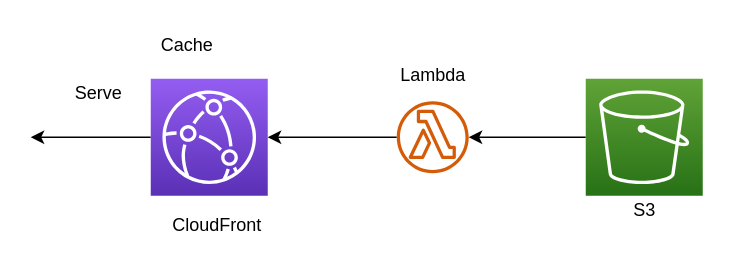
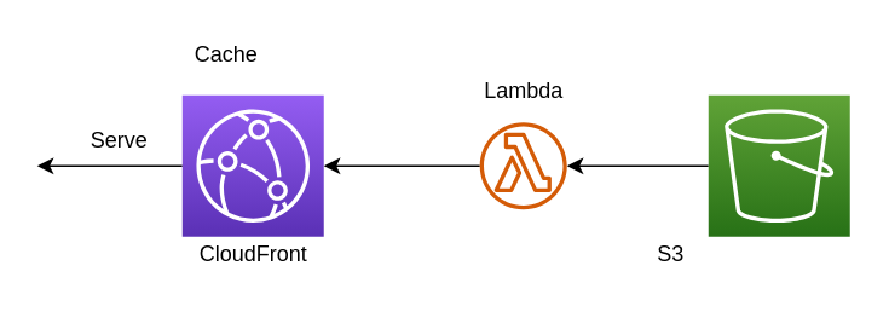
- <mxCell id="12" value="Serve" style="text;html=1;align=center;verticalAlign=middle;resizable=0;points=[];autosize=1;strokeColor=none;fillColor=none;" vertex="1" parent="1"><mxGeometry x="40" y="52" width="50" height="20" as="geometry" /></mxCell>
+ <mxCell id="12" value="Serve" style="text;html=1;align=center;verticalAlign=middle;resizable=0;points=[];autosize=1;strokeColor=none;fillColor=none;" vertex="1" parent="1"><mxGeometry x="40" y="67" width="50" height="20" as="geometry" /></mxCell>
- <mxCell id="8" value="S3" style="text;html=1;align=center;verticalAlign=middle;resizable=0;points=[];autosize=1;strokeColor=none;fillColor=none;" vertex="1" parent="1"><mxGeometry x="414" y="130" width="30" height="20" as="geometry" /></mxCell>
+ <mxCell id="8" value="S3" style="text;html=1;align=center;verticalAlign=middle;resizable=0;points=[];autosize=1;strokeColor=none;fillColor=none;" vertex="1" parent="1"><mxGeometry x="354" y="130" width="30" height="20" as="geometry" /></mxCell>
- <mxCell id="9" value="CloudFront" style="text;html=1;align=center;verticalAlign=middle;resizable=0;points=[];autosize=1;strokeColor=none;fillColor=none;" vertex="1" parent="1"><mxGeometry x="109" y="140" width="70" height="20" as="geometry" /></mxCell>
+ <mxCell id="9" value="CloudFront" style="text;html=1;align=center;verticalAlign=middle;resizable=0;points=[];autosize=1;strokeColor=none;fillColor=none;" vertex="1" parent="1"><mxGeometry x="104" y="130" width="70" height="20" as="geometry" /></mxCell>
